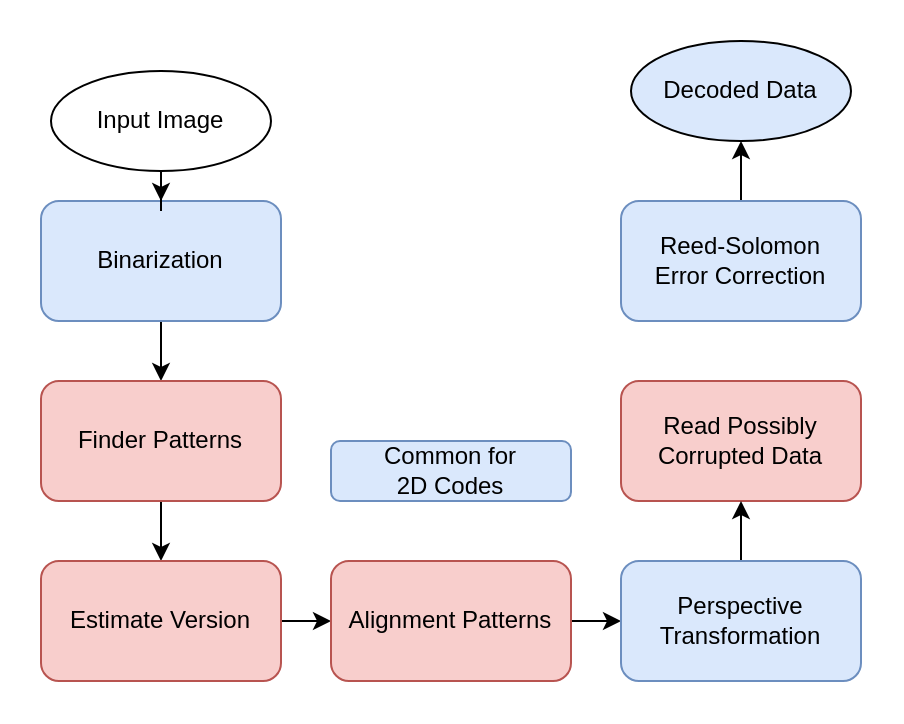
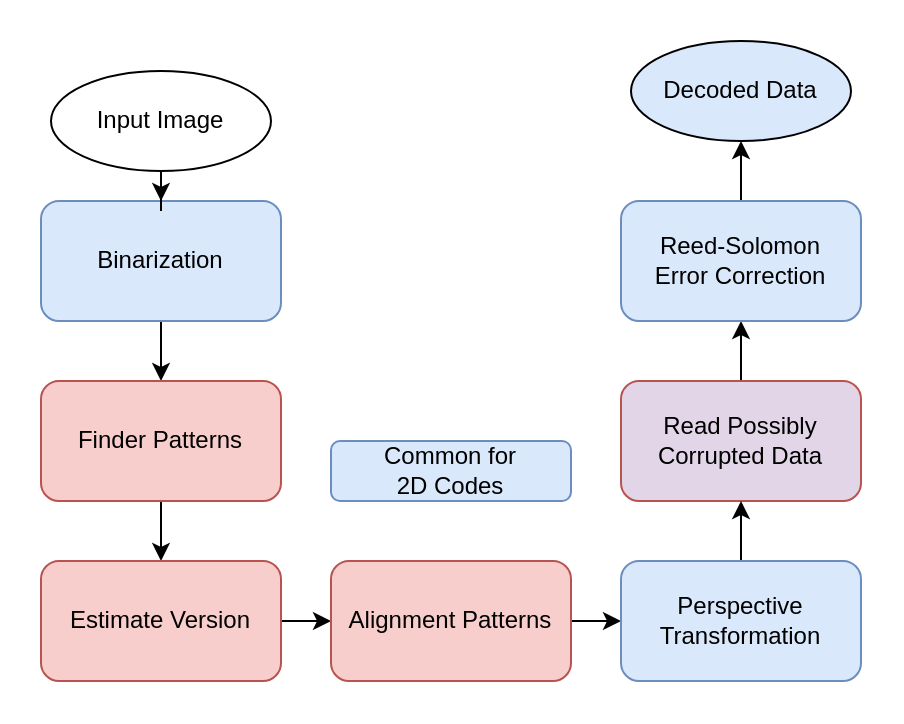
+ <mxCell id="10" style="edgeStyle=orthogonalEdgeStyle;rounded=0;orthogonalLoop=1;jettySize=auto;html=1;" edge="1" parent="1" source="11" target="13"><mxGeometry relative="1" as="geometry" /></mxCell>
- <mxCell id="11" value="&lt;div&gt;Read Possibly&lt;/div&gt;&lt;div&gt;Corrupted Data&lt;/div&gt;" style="rounded=1;whiteSpace=wrap;html=1;fillColor=#f8cecc;strokeColor=#b85450;direction=west;" vertex="1" parent="1"><mxGeometry x="310" y="190" width="120" height="60" as="geometry" /></mxCell>
+ <mxCell id="11" value="&lt;div&gt;Read Possibly&lt;/div&gt;&lt;div&gt;Corrupted Data&lt;/div&gt;" style="rounded=1;whiteSpace=wrap;html=1;fillColor=#e1d5e7;strokeColor=#b85450;direction=west;" vertex="1" parent="1"><mxGeometry x="310" y="190" width="120" height="60" as="geometry" /></mxCell>
